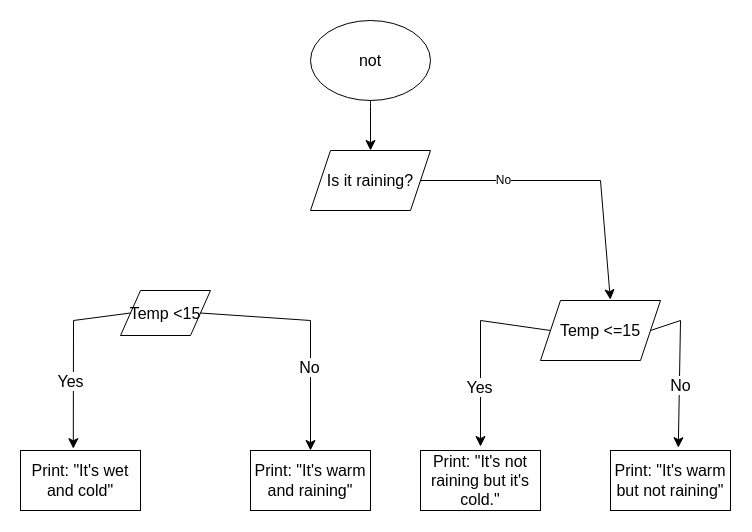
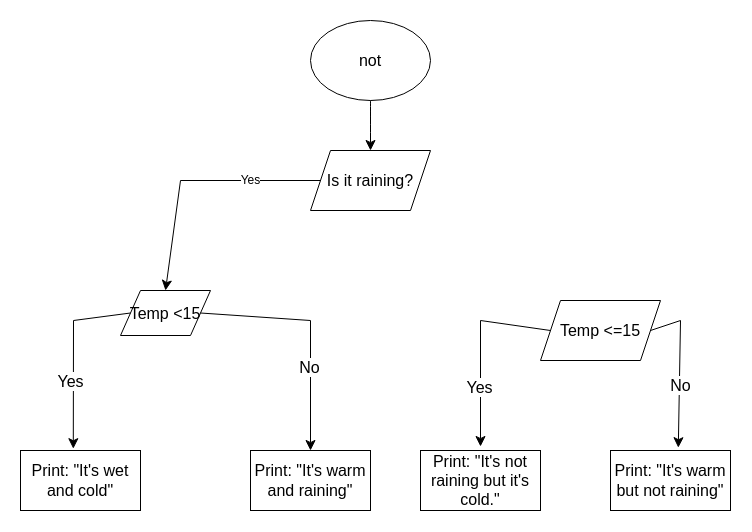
+ <mxCell id="6" value="Yes" style="endArrow=classic;html=1;rounded=0;fontSize=12;startSize=8;endSize=8;exitX=0;exitY=0.5;exitDx=0;exitDy=0;entryX=0.5;entryY=0;entryDx=0;entryDy=0;" edge="1" parent="1" source="4" target="7"><mxGeometry x="-0.44" width="50" height="50" relative="1" as="geometry"><mxPoint x="430" y="190" as="sourcePoint" /><mxPoint x="370" y="330" as="targetPoint" /><Array as="points"><mxPoint x="180" y="180" /></Array><mxPoint as="offset" /></mxGeometry></mxCell>
- <mxCell id="5" value="No" style="endArrow=classic;html=1;rounded=0;fontSize=12;startSize=8;endSize=8;exitX=1;exitY=0.5;exitDx=0;exitDy=0;entryX=0.582;entryY=-0.013;entryDx=0;entryDy=0;entryPerimeter=0;" edge="1" parent="1" source="4" target="8"><mxGeometry x="-0.447" width="50" height="50" relative="1" as="geometry"><mxPoint x="420" y="190" as="sourcePoint" /><mxPoint x="540" y="180" as="targetPoint" /><Array as="points"><mxPoint x="600" y="180" /></Array><mxPoint as="offset" /></mxGeometry></mxCell>
